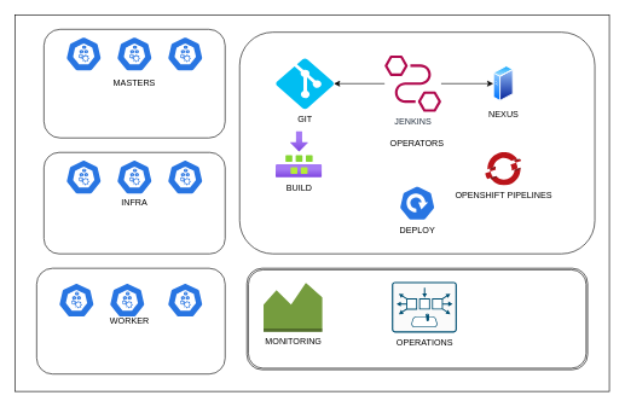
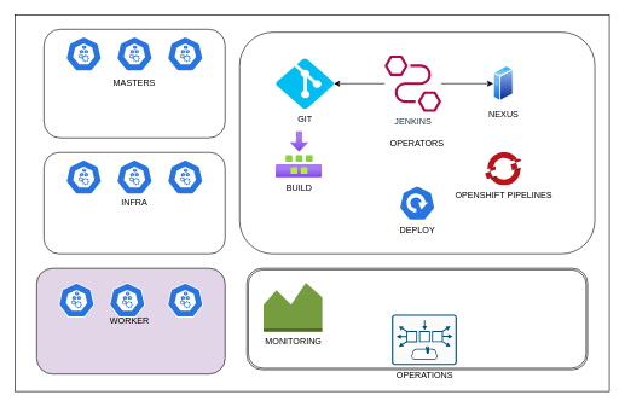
- <mxCell id="28" value="OPERATIONS" style="sketch=0;points=[[0.015,0.015,0],[0.985,0.015,0],[0.985,0.985,0],[0.015,0.985,0],[0.25,0,0],[0.5,0,0],[0.75,0,0],[1,0.25,0],[1,0.5,0],[1,0.75,0],[0.75,1,0],[0.5,1,0],[0.25,1,0],[0,0.75,0],[0,0.5,0],[0,0.25,0]];verticalLabelPosition=bottom;html=1;verticalAlign=top;aspect=fixed;align=center;pointerEvents=1;shape=mxgraph.cisco19.rect;prIcon=operations_manager;fillColor=#FAFAFA;strokeColor=#005073;" vertex="1" parent="1"><mxGeometry x="540" y="388.75" width="89.6" height="70" as="geometry" /></mxCell>
+ <mxCell id="28" value="OPERATIONS" style="sketch=0;points=[[0.015,0.015,0],[0.985,0.015,0],[0.985,0.985,0],[0.015,0.985,0],[0.25,0,0],[0.5,0,0],[0.75,0,0],[1,0.25,0],[1,0.5,0],[1,0.75,0],[0.75,1,0],[0.5,1,0],[0.25,1,0],[0,0.75,0],[0,0.5,0],[0,0.25,0]];verticalLabelPosition=bottom;html=1;verticalAlign=top;aspect=fixed;align=center;pointerEvents=1;shape=mxgraph.cisco19.rect;prIcon=operations_manager;fillColor=#FAFAFA;strokeColor=#005073;" vertex="1" parent="1"><mxGeometry x="540" y="433.75" width="89.6" height="70" as="geometry" /></mxCell>
- <mxCell id="12" value="WORKER&amp;nbsp;" style="rounded=1;whiteSpace=wrap;html=1;" vertex="1" parent="11"><mxGeometry width="260" height="146" as="geometry" /></mxCell>
+ <mxCell id="12" value="WORKER&amp;nbsp;" style="rounded=1;whiteSpace=wrap;html=1;fillColor=#e1d5e7;" vertex="1" parent="11"><mxGeometry width="260" height="146" as="geometry" /></mxCell>
